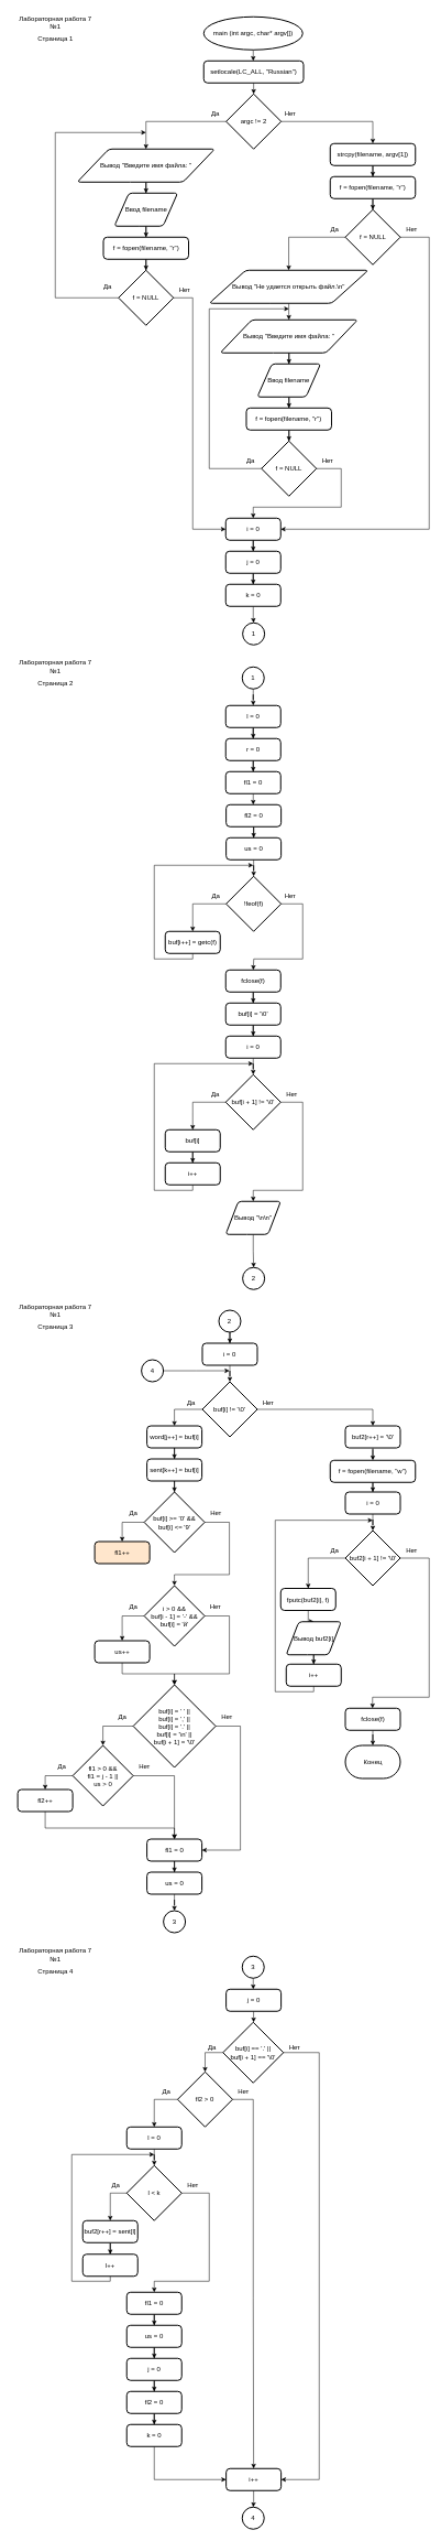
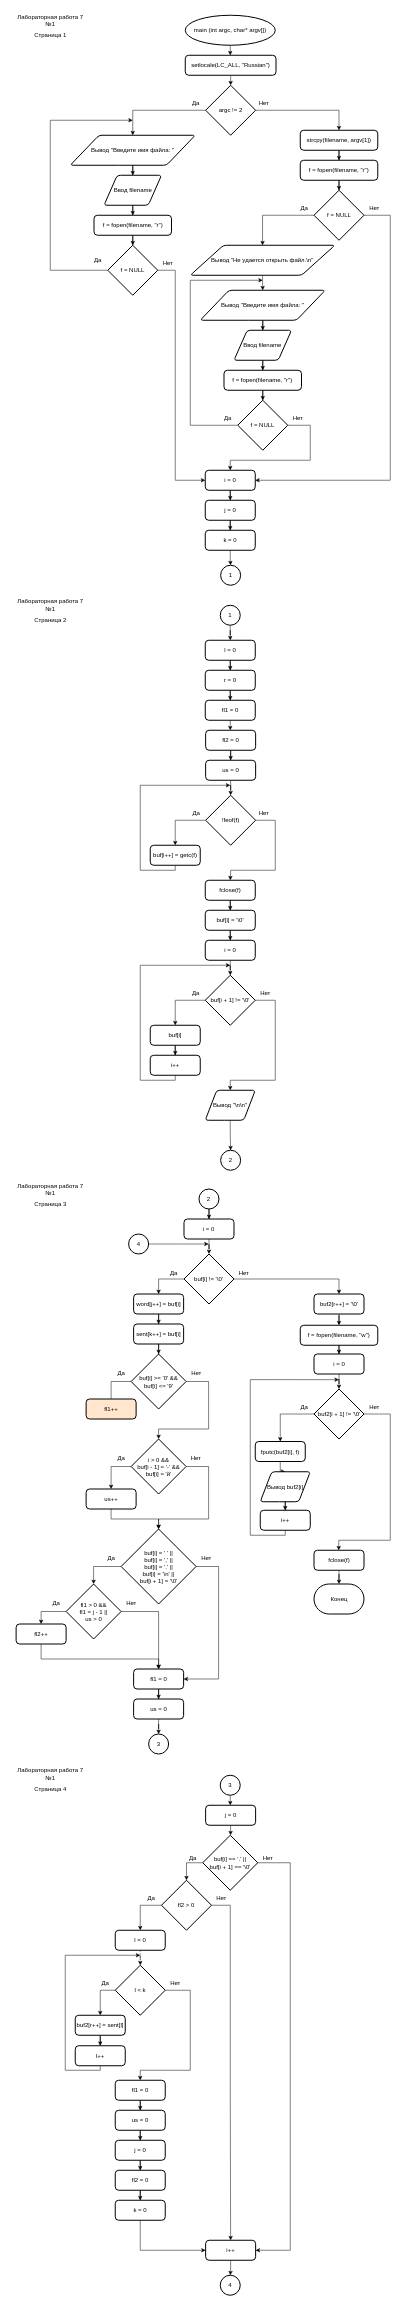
- <mxCell id="87" style="edgeStyle=orthogonalEdgeStyle;rounded=0;orthogonalLoop=1;jettySize=auto;html=1;entryX=0.5;entryY=0;entryDx=0;entryDy=0;" parent="1" source="89" target="90" edge="1"><mxGeometry relative="1" as="geometry"><Array as="points"><mxPoint x="221.72" y="2762.5" /></Array></mxGeometry></mxCell>
+ <mxCell id="87" style="edgeStyle=orthogonalEdgeStyle;rounded=0;orthogonalLoop=1;jettySize=auto;html=1;entryX=0.5;entryY=0;entryDx=0;entryDy=0;endArrow=none;" parent="1" source="89" target="90" edge="1"><mxGeometry relative="1" as="geometry"><Array as="points"><mxPoint x="221.72" y="2762.5" /></Array></mxGeometry></mxCell>
- <mxCell id="119" value="" style="edgeStyle=orthogonalEdgeStyle;rounded=0;orthogonalLoop=1;jettySize=auto;html=1;" parent="1" source="120" target="123" edge="1"><mxGeometry relative="1" as="geometry" /></mxCell>
+ <mxCell id="119" value="" style="edgeStyle=orthogonalEdgeStyle;rounded=0;orthogonalLoop=1;jettySize=auto;html=1;dashed=1;" parent="1" source="120" target="123" edge="1"><mxGeometry relative="1" as="geometry" /></mxCell>
